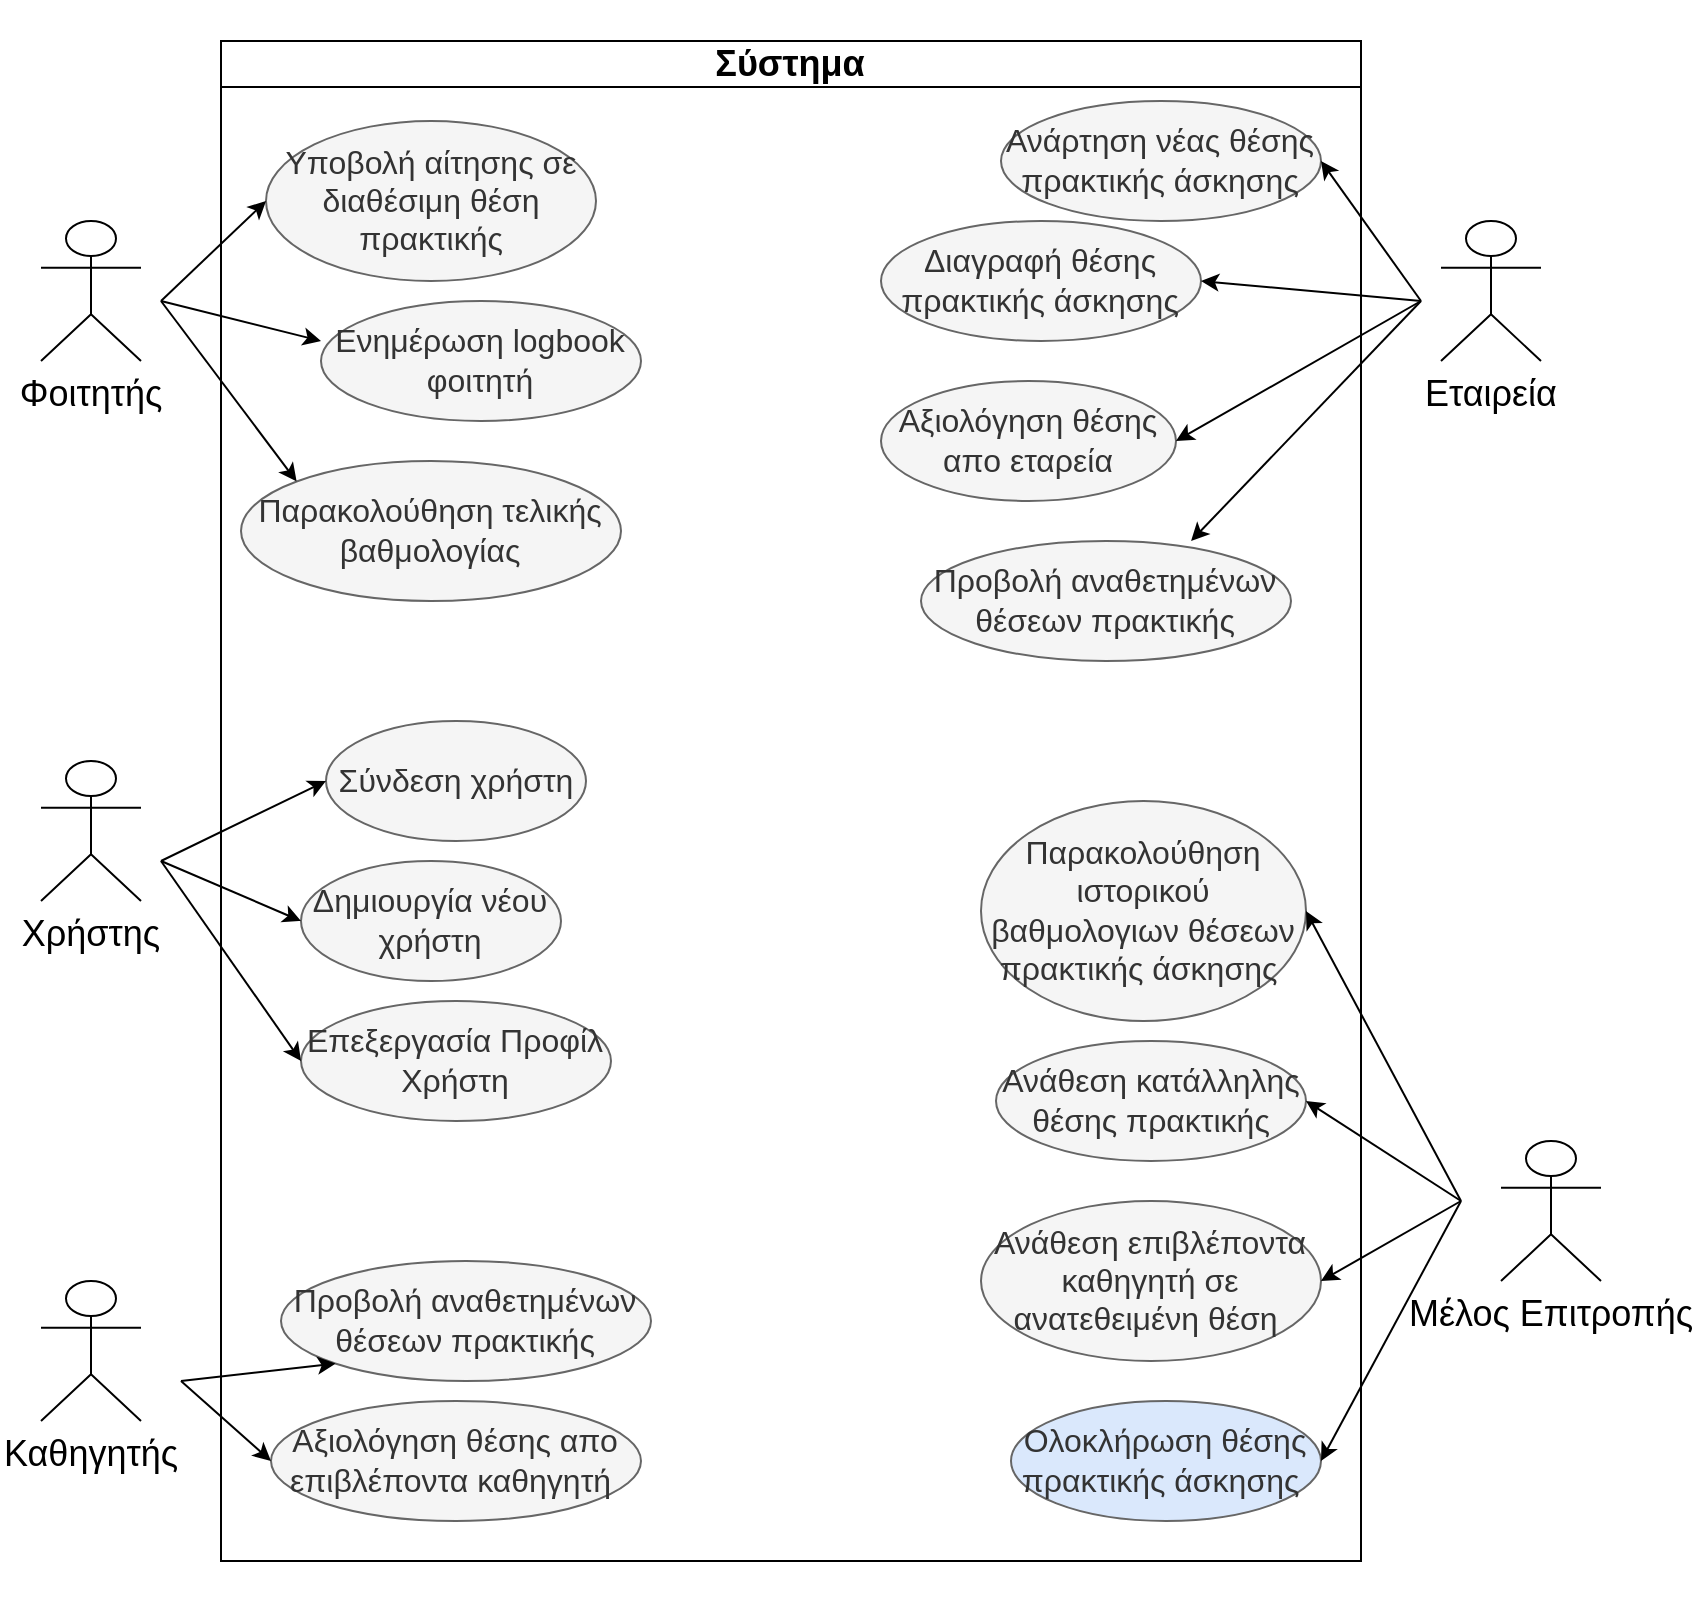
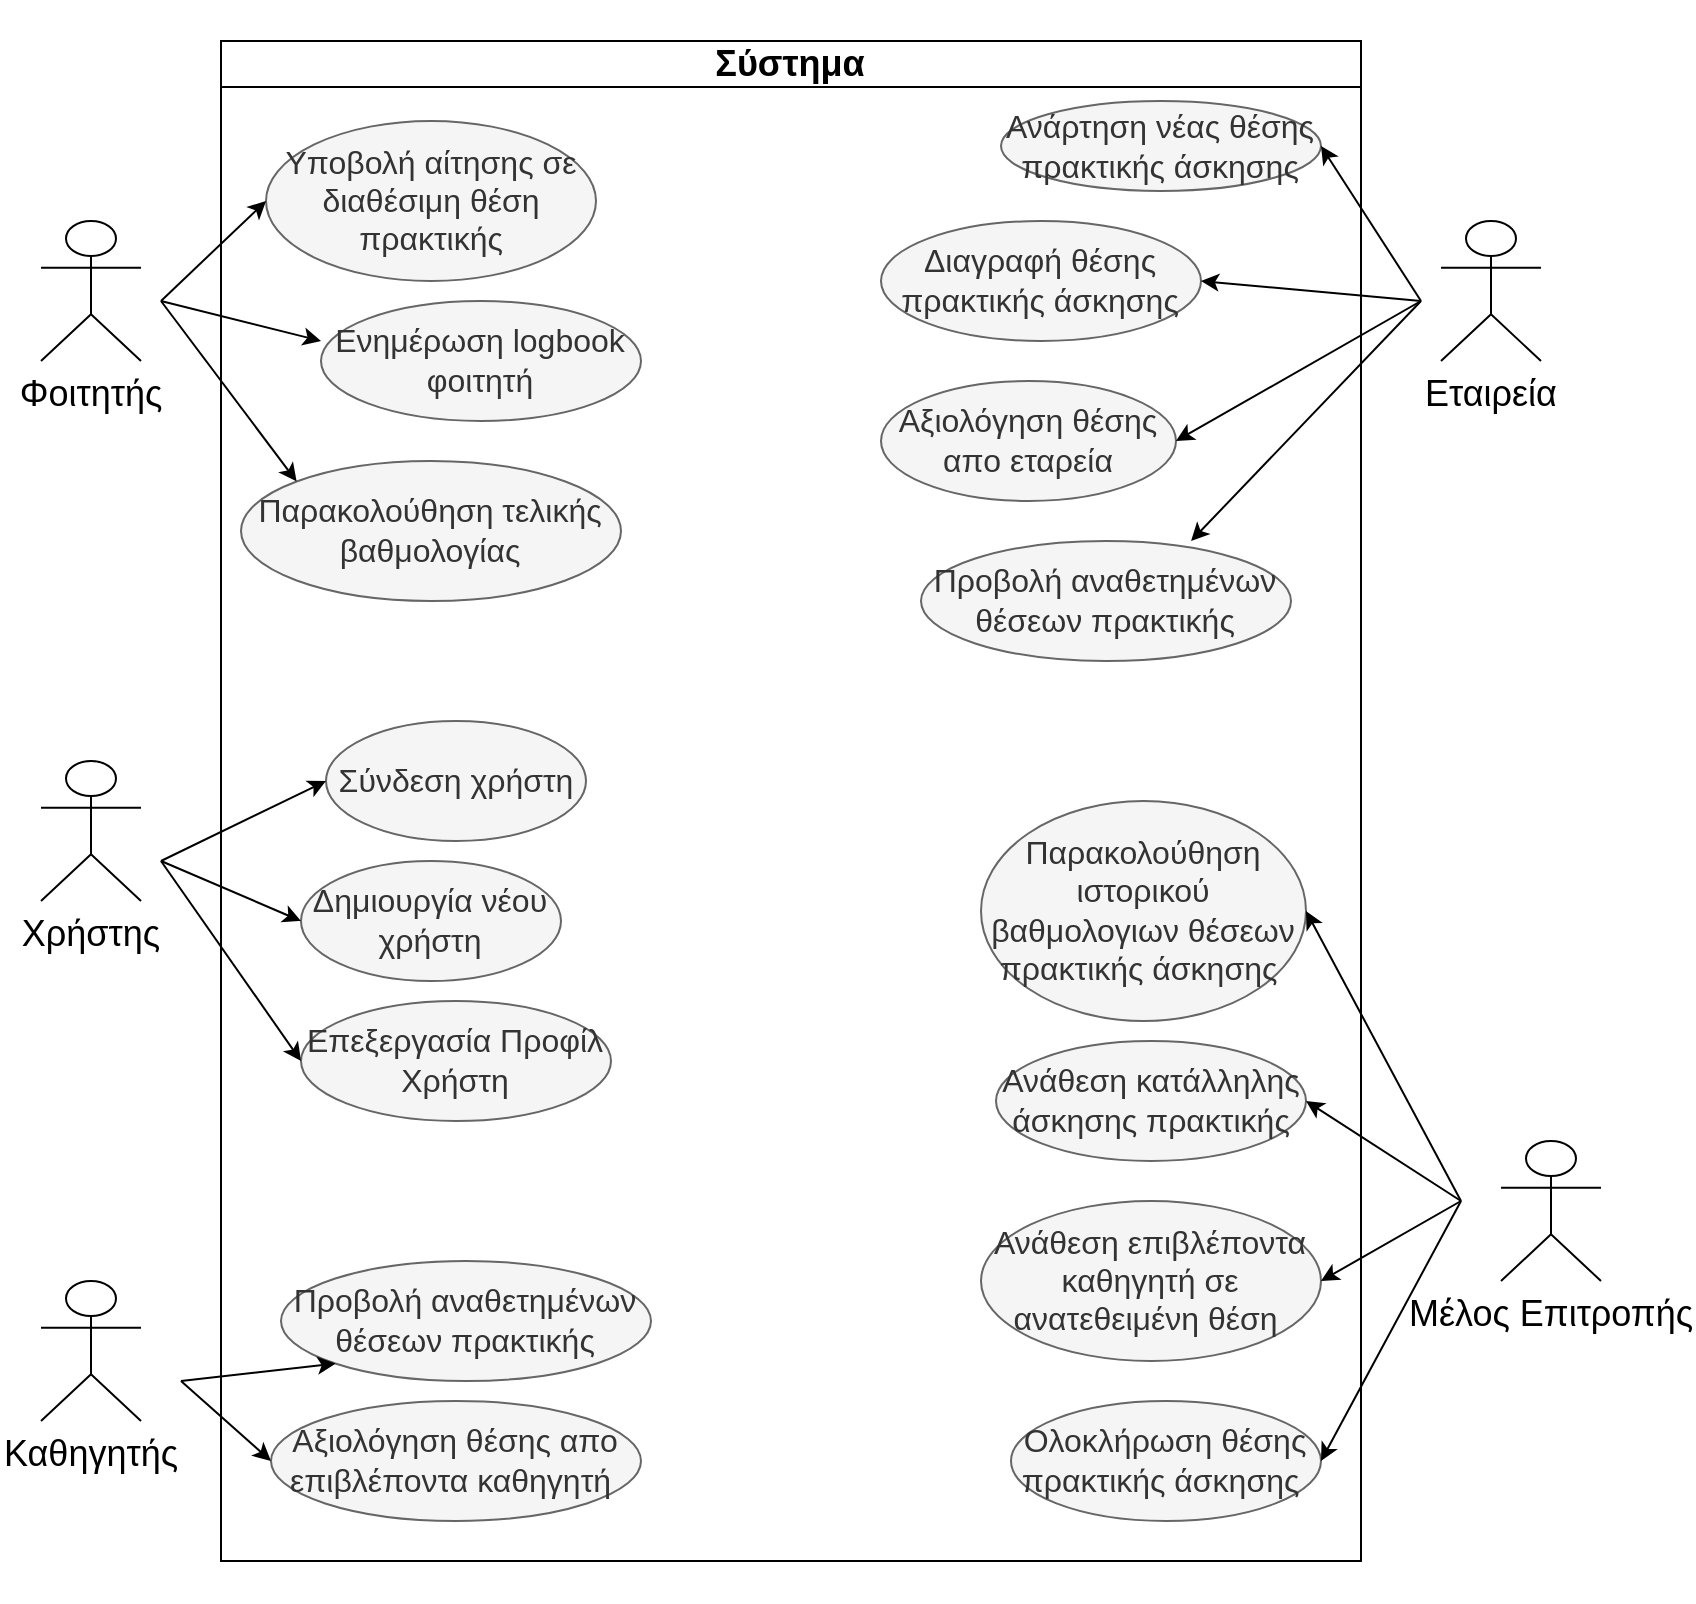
- <mxCell id="12" value="&lt;span style=&quot;font-size:12.0pt;line-height:&lt;br/&gt;115%;font-family:&amp;quot;Calibri&amp;quot;,sans-serif;mso-fareast-font-family:Aptos;mso-fareast-theme-font:&lt;br/&gt;minor-latin;mso-ansi-language:EL;mso-fareast-language:EN-US;mso-bidi-language:&lt;br/&gt;AR-SA&quot; lang=&quot;EL&quot;&gt;Ανάρτηση νέας θέσης πρακτικής άσκησης&lt;/span&gt;" style="ellipse;whiteSpace=wrap;html=1;fillColor=#f5f5f5;strokeColor=#666666;fontColor=#333333;" parent="6" vertex="1"><mxGeometry x="390" y="30" width="160" height="60" as="geometry" /></mxCell>
+ <mxCell id="12" value="&lt;span style=&quot;font-size:12.0pt;line-height:&lt;br/&gt;115%;font-family:&amp;quot;Calibri&amp;quot;,sans-serif;mso-fareast-font-family:Aptos;mso-fareast-theme-font:&lt;br/&gt;minor-latin;mso-ansi-language:EL;mso-fareast-language:EN-US;mso-bidi-language:&lt;br/&gt;AR-SA&quot; lang=&quot;EL&quot;&gt;Ανάρτηση νέας θέσης πρακτικής άσκησης&lt;/span&gt;" style="ellipse;whiteSpace=wrap;html=1;fillColor=#f5f5f5;strokeColor=#666666;fontColor=#333333;" parent="6" vertex="1"><mxGeometry x="390" y="30" width="160" height="45" as="geometry" /></mxCell>
- <mxCell id="16" value="&lt;span style=&quot;font-size:12.0pt;line-height:&lt;br/&gt;115%;font-family:&amp;quot;Calibri&amp;quot;,sans-serif;mso-fareast-font-family:Aptos;mso-fareast-theme-font:&lt;br/&gt;minor-latin;mso-ansi-language:EL;mso-fareast-language:EN-US;mso-bidi-language:&lt;br/&gt;AR-SA&quot; lang=&quot;EL&quot;&gt;Ανάθεση κατάλληλης θέσης πρακτικής&lt;/span&gt;" style="ellipse;whiteSpace=wrap;html=1;fillColor=#f5f5f5;strokeColor=#666666;fontColor=#333333;" parent="6" vertex="1"><mxGeometry x="387.5" y="500" width="155" height="60" as="geometry" /></mxCell>
+ <mxCell id="16" value="&lt;span style=&quot;font-size:12.0pt;line-height:&lt;br/&gt;115%;font-family:&amp;quot;Calibri&amp;quot;,sans-serif;mso-fareast-font-family:Aptos;mso-fareast-theme-font:&lt;br/&gt;minor-latin;mso-ansi-language:EL;mso-fareast-language:EN-US;mso-bidi-language:&lt;br/&gt;AR-SA&quot; lang=&quot;EL&quot;&gt;Ανάθεση κατάλληλης άσκησης πρακτικής&lt;/span&gt;" style="ellipse;whiteSpace=wrap;html=1;fillColor=#f5f5f5;strokeColor=#666666;fontColor=#333333;" parent="6" vertex="1"><mxGeometry x="387.5" y="500" width="155" height="60" as="geometry" /></mxCell>
- <mxCell id="18" value="&lt;span style=&quot;font-size:12.0pt;line-height:&lt;br/&gt;115%;font-family:&amp;quot;Calibri&amp;quot;,sans-serif;mso-fareast-font-family:Aptos;mso-fareast-theme-font:&lt;br/&gt;minor-latin;mso-ansi-language:EL;mso-fareast-language:EN-US;mso-bidi-language:&lt;br/&gt;AR-SA&quot; lang=&quot;EL&quot;&gt;Ολοκλήρωση θέσης πρακτικής άσκησης&amp;nbsp;&lt;/span&gt;" style="ellipse;whiteSpace=wrap;html=1;fillColor=#dae8fc;strokeColor=#666666;fontColor=#333333;" parent="6" vertex="1"><mxGeometry x="395" y="680" width="155" height="60" as="geometry" /></mxCell>
+ <mxCell id="18" value="&lt;span style=&quot;font-size:12.0pt;line-height:&lt;br/&gt;115%;font-family:&amp;quot;Calibri&amp;quot;,sans-serif;mso-fareast-font-family:Aptos;mso-fareast-theme-font:&lt;br/&gt;minor-latin;mso-ansi-language:EL;mso-fareast-language:EN-US;mso-bidi-language:&lt;br/&gt;AR-SA&quot; lang=&quot;EL&quot;&gt;Ολοκλήρωση θέσης πρακτικής άσκησης&amp;nbsp;&lt;/span&gt;" style="ellipse;whiteSpace=wrap;html=1;fillColor=#f5f5f5;strokeColor=#666666;fontColor=#333333;" parent="6" vertex="1"><mxGeometry x="395" y="680" width="155" height="60" as="geometry" /></mxCell>
